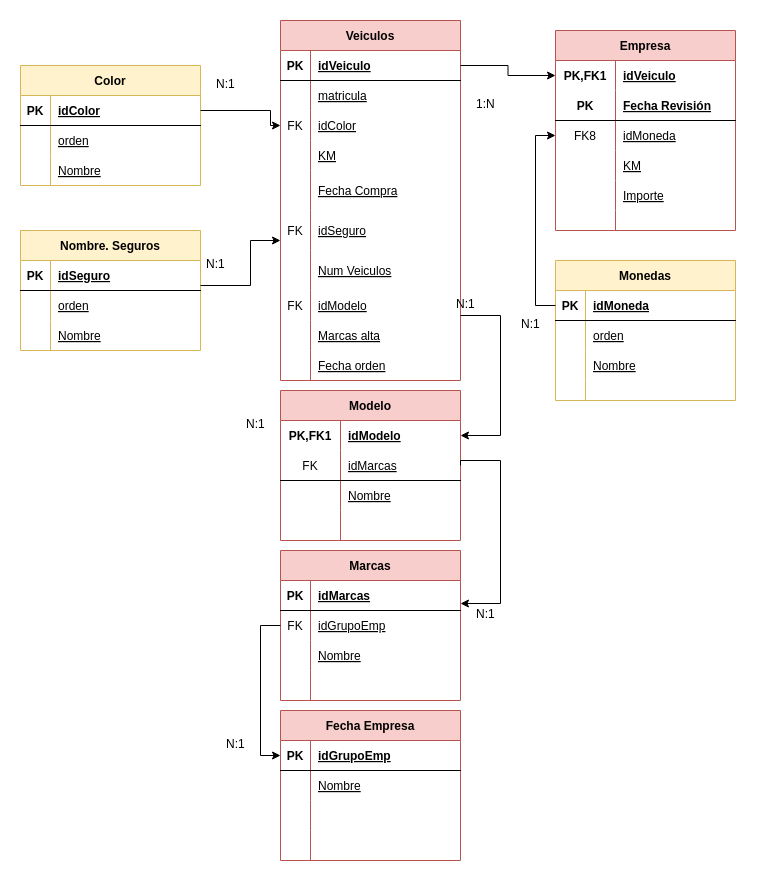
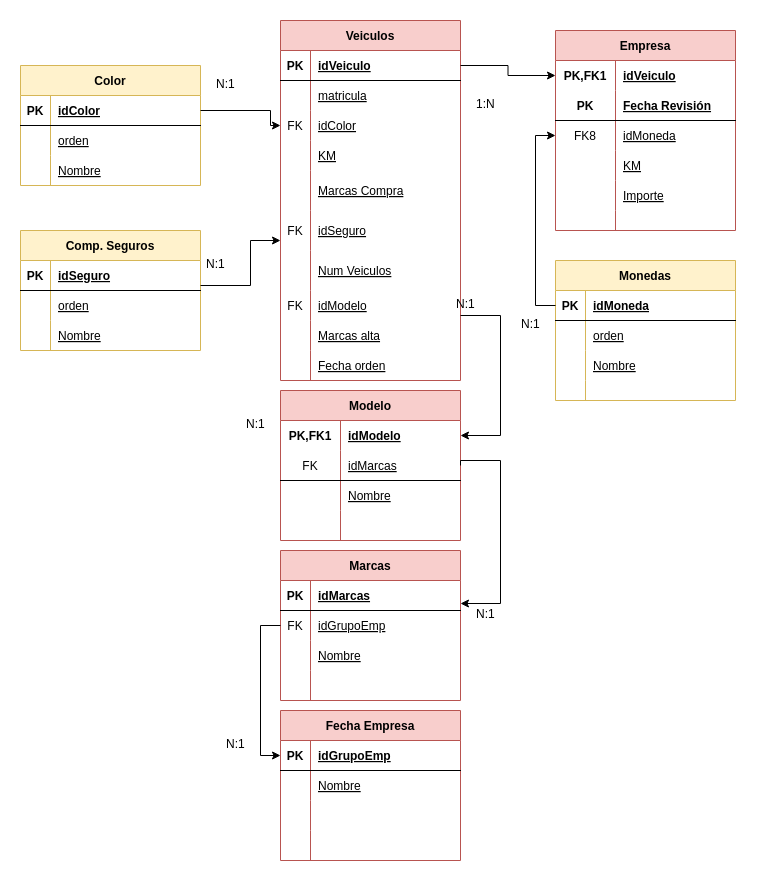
- <mxCell id="17" value="Fecha Compra" style="shape=partialRectangle;connectable=0;fillColor=none;top=0;left=0;bottom=0;right=0;align=left;spacingLeft=6;overflow=hidden;fontStyle=4" parent="15" vertex="1"><mxGeometry x="30" width="150" height="40" as="geometry"><mxRectangle width="150" height="40" as="alternateBounds" /></mxGeometry></mxCell>
+ <mxCell id="17" value="Marcas Compra" style="shape=partialRectangle;connectable=0;fillColor=none;top=0;left=0;bottom=0;right=0;align=left;spacingLeft=6;overflow=hidden;fontStyle=4" parent="15" vertex="1"><mxGeometry x="30" width="150" height="40" as="geometry"><mxRectangle width="150" height="40" as="alternateBounds" /></mxGeometry></mxCell>
- <mxCell id="82" value="Nombre. Seguros" style="shape=table;startSize=30;container=1;collapsible=1;childLayout=tableLayout;fixedRows=1;rowLines=0;fontStyle=1;align=center;resizeLast=1;fillColor=#fff2cc;strokeColor=#d6b656;" parent="1" vertex="1"><mxGeometry x="20" y="230" width="180" height="120" as="geometry" /></mxCell>
+ <mxCell id="82" value="Comp. Seguros" style="shape=table;startSize=30;container=1;collapsible=1;childLayout=tableLayout;fixedRows=1;rowLines=0;fontStyle=1;align=center;resizeLast=1;fillColor=#fff2cc;strokeColor=#d6b656;" parent="1" vertex="1"><mxGeometry x="20" y="230" width="180" height="120" as="geometry" /></mxCell>
